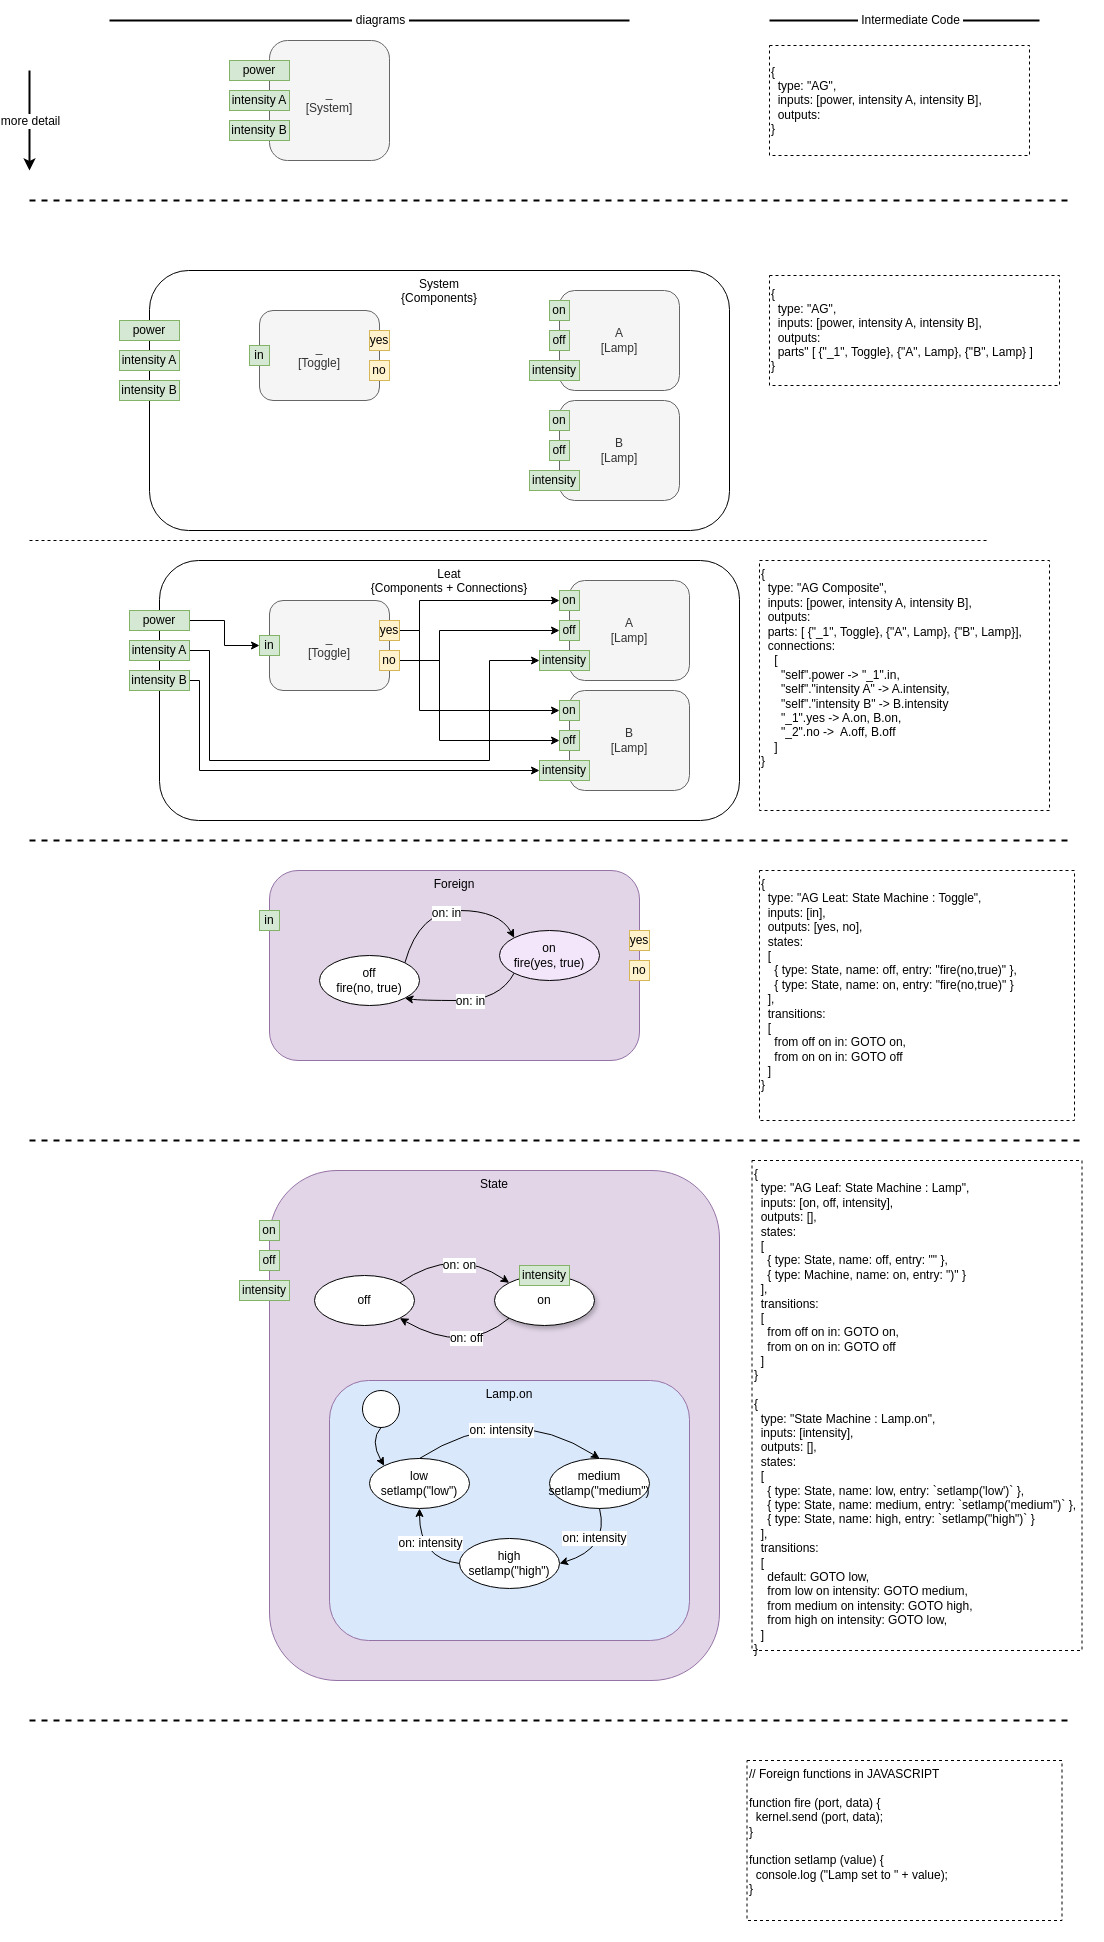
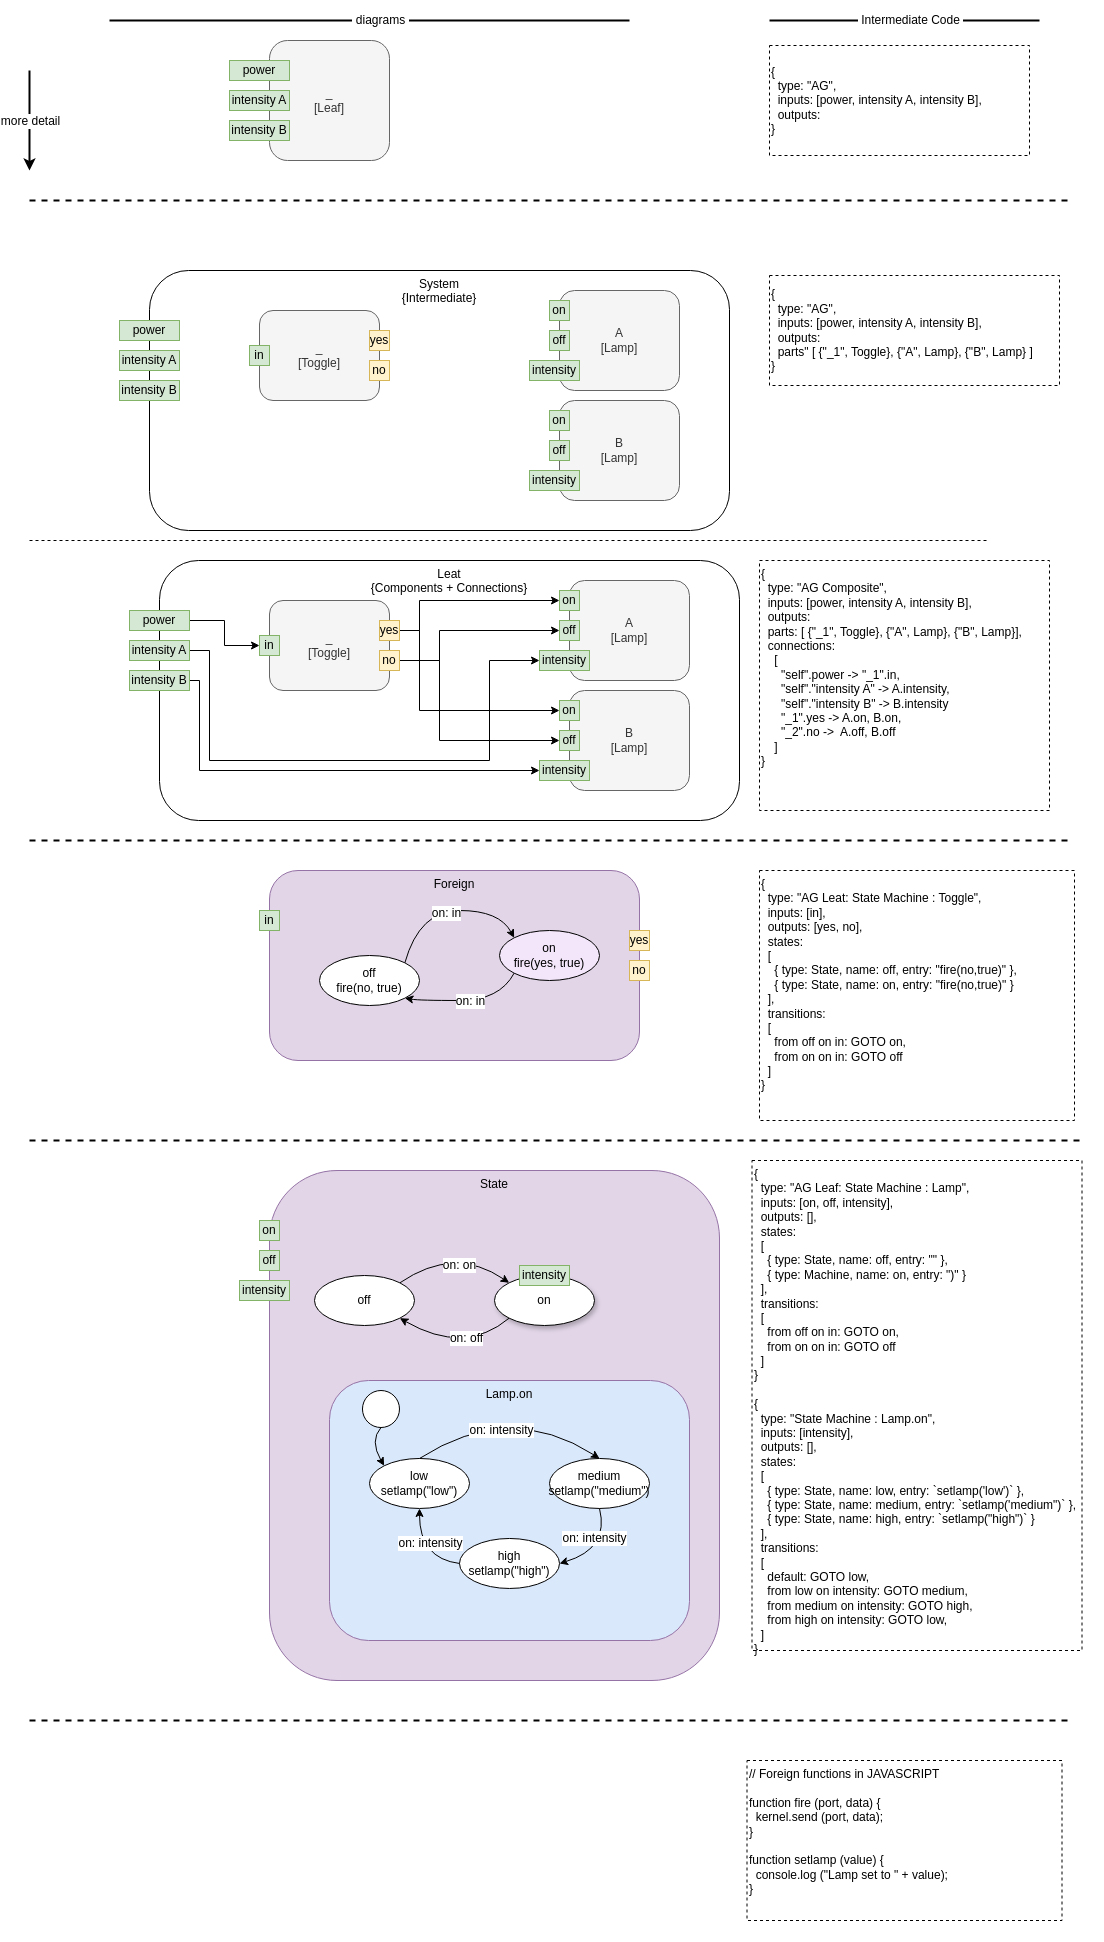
- <mxCell id="5" value="_&lt;br&gt;[System]" style="rounded=1;whiteSpace=wrap;html=1;fillColor=#f5f5f5;strokeColor=#666666;fontColor=#333333;" parent="1" vertex="1"><mxGeometry x="260" y="40" width="120" height="120" as="geometry" /></mxCell>
+ <mxCell id="5" value="_&lt;br&gt;[Leaf]" style="rounded=1;whiteSpace=wrap;html=1;fillColor=#f5f5f5;strokeColor=#666666;fontColor=#333333;" parent="1" vertex="1"><mxGeometry x="260" y="40" width="120" height="120" as="geometry" /></mxCell>
- <mxCell id="4" value="System&lt;br&gt;{Components}" style="rounded=1;whiteSpace=wrap;html=1;verticalAlign=top;" parent="1" vertex="1"><mxGeometry x="140" y="270" width="580" height="260" as="geometry" /></mxCell>
+ <mxCell id="4" value="System&lt;br&gt;{Intermediate}" style="rounded=1;whiteSpace=wrap;html=1;verticalAlign=top;" parent="1" vertex="1"><mxGeometry x="140" y="270" width="580" height="260" as="geometry" /></mxCell>
